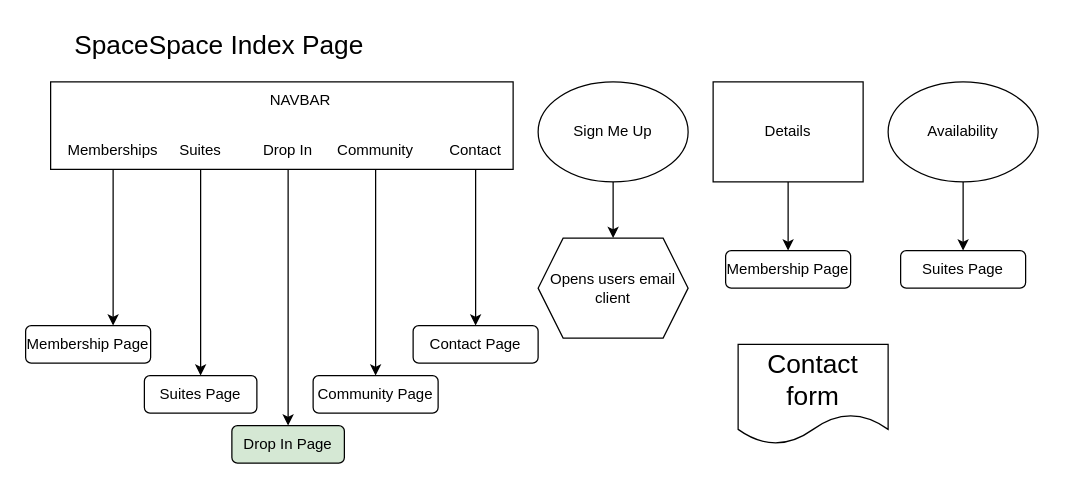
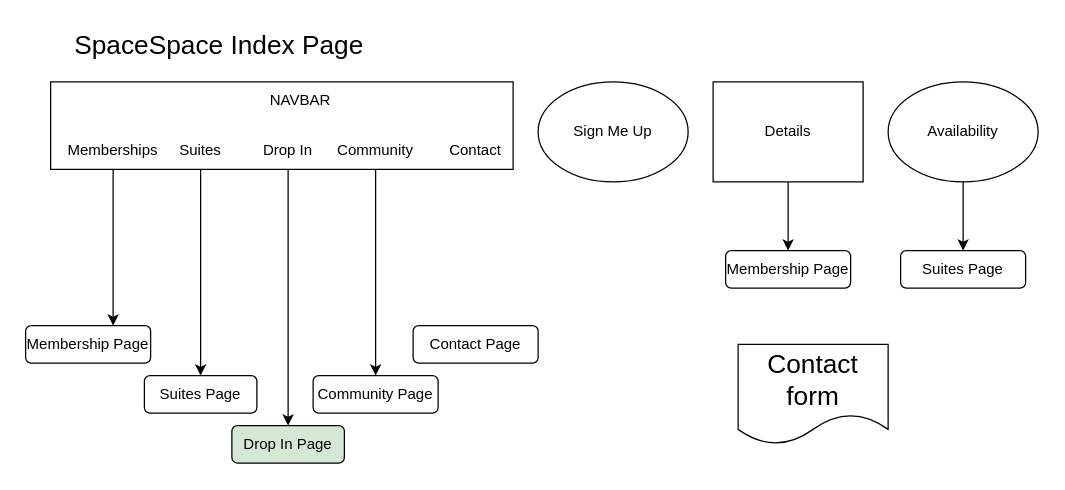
- <mxCell id="19" style="edgeStyle=orthogonalEdgeStyle;rounded=0;orthogonalLoop=1;jettySize=auto;html=1;exitX=0.5;exitY=1;exitDx=0;exitDy=0;" edge="1" parent="1" source="20" target="21"><mxGeometry relative="1" as="geometry" /></mxCell>
- <mxCell id="11" style="edgeStyle=orthogonalEdgeStyle;rounded=0;orthogonalLoop=1;jettySize=auto;html=1;exitX=0.5;exitY=1;exitDx=0;exitDy=0;entryX=0.5;entryY=0;entryDx=0;entryDy=0;" edge="1" parent="1" source="17" target="10"><mxGeometry relative="1" as="geometry" /></mxCell>
- <mxCell id="21" value="Opens users email client" style="shape=hexagon;perimeter=hexagonPerimeter2;whiteSpace=wrap;html=1;fixedSize=1;" vertex="1" parent="1"><mxGeometry x="430" y="190" width="120" height="80" as="geometry" /></mxCell>
